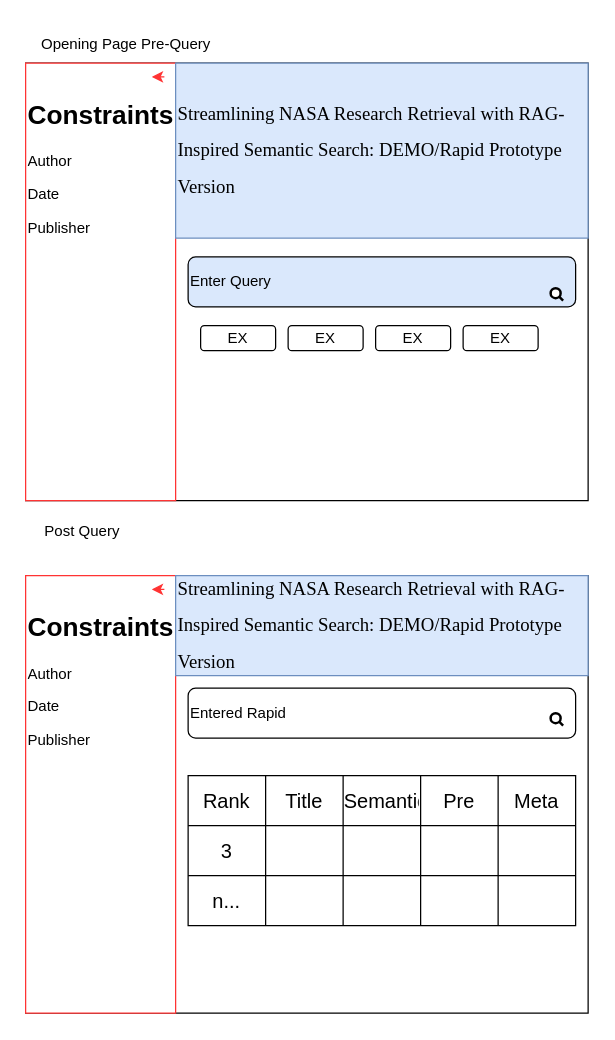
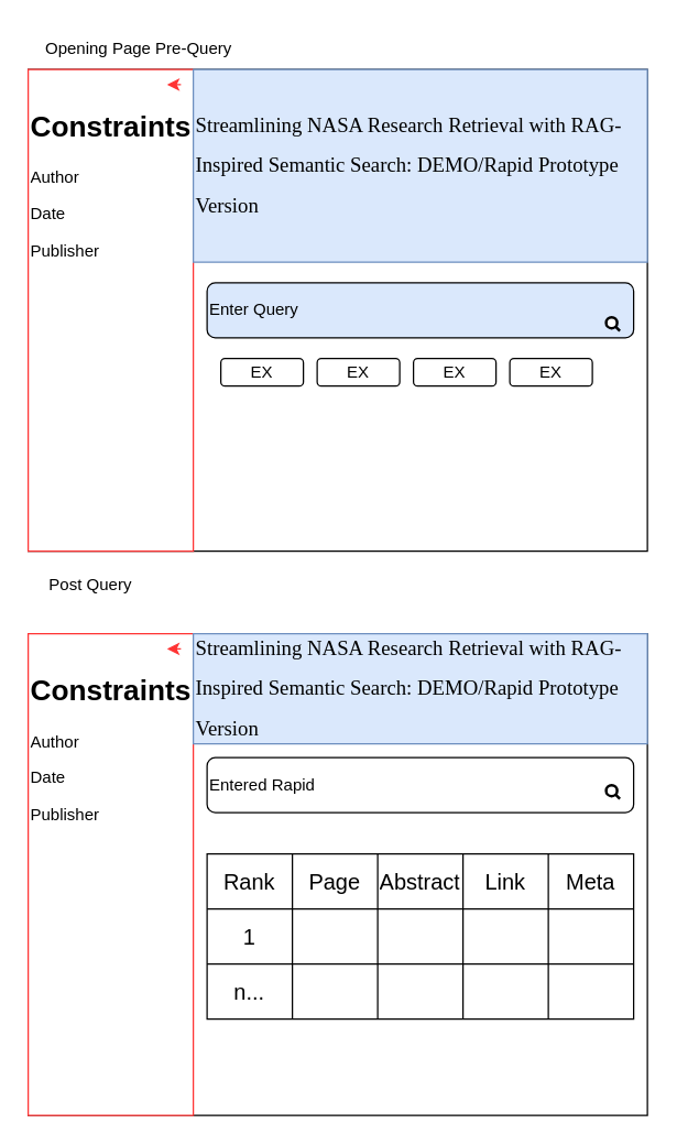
- <mxCell id="24" value="Title" style="shape=partialRectangle;html=1;whiteSpace=wrap;connectable=0;strokeColor=inherit;overflow=hidden;fillColor=none;top=0;left=0;bottom=0;right=0;pointerEvents=1;fontSize=16;" vertex="1" parent="22"><mxGeometry x="62" width="62" height="40" as="geometry"><mxRectangle width="62" height="40" as="alternateBounds" /></mxGeometry></mxCell>
+ <mxCell id="24" value="Page" style="shape=partialRectangle;html=1;whiteSpace=wrap;connectable=0;strokeColor=inherit;overflow=hidden;fillColor=none;top=0;left=0;bottom=0;right=0;pointerEvents=1;fontSize=16;" vertex="1" parent="22"><mxGeometry x="62" width="62" height="40" as="geometry"><mxRectangle width="62" height="40" as="alternateBounds" /></mxGeometry></mxCell>
- <mxCell id="25" value="Semantic" style="shape=partialRectangle;html=1;whiteSpace=wrap;connectable=0;strokeColor=inherit;overflow=hidden;fillColor=none;top=0;left=0;bottom=0;right=0;pointerEvents=1;fontSize=16;" vertex="1" parent="22"><mxGeometry x="124" width="62" height="40" as="geometry"><mxRectangle width="62" height="40" as="alternateBounds" /></mxGeometry></mxCell>
+ <mxCell id="25" value="Abstract" style="shape=partialRectangle;html=1;whiteSpace=wrap;connectable=0;strokeColor=inherit;overflow=hidden;fillColor=none;top=0;left=0;bottom=0;right=0;pointerEvents=1;fontSize=16;" vertex="1" parent="22"><mxGeometry x="124" width="62" height="40" as="geometry"><mxRectangle width="62" height="40" as="alternateBounds" /></mxGeometry></mxCell>
- <mxCell id="26" value="Pre" style="shape=partialRectangle;html=1;whiteSpace=wrap;connectable=0;strokeColor=inherit;overflow=hidden;fillColor=none;top=0;left=0;bottom=0;right=0;pointerEvents=1;fontSize=16;" vertex="1" parent="22"><mxGeometry x="186" width="62" height="40" as="geometry"><mxRectangle width="62" height="40" as="alternateBounds" /></mxGeometry></mxCell>
+ <mxCell id="26" value="Link" style="shape=partialRectangle;html=1;whiteSpace=wrap;connectable=0;strokeColor=inherit;overflow=hidden;fillColor=none;top=0;left=0;bottom=0;right=0;pointerEvents=1;fontSize=16;" vertex="1" parent="22"><mxGeometry x="186" width="62" height="40" as="geometry"><mxRectangle width="62" height="40" as="alternateBounds" /></mxGeometry></mxCell>
- <mxCell id="29" value="3" style="shape=partialRectangle;html=1;whiteSpace=wrap;connectable=0;strokeColor=inherit;overflow=hidden;fillColor=none;top=0;left=0;bottom=0;right=0;pointerEvents=1;fontSize=16;" vertex="1" parent="28"><mxGeometry width="62" height="40" as="geometry"><mxRectangle width="62" height="40" as="alternateBounds" /></mxGeometry></mxCell>
+ <mxCell id="29" value="1" style="shape=partialRectangle;html=1;whiteSpace=wrap;connectable=0;strokeColor=inherit;overflow=hidden;fillColor=none;top=0;left=0;bottom=0;right=0;pointerEvents=1;fontSize=16;" vertex="1" parent="28"><mxGeometry width="62" height="40" as="geometry"><mxRectangle width="62" height="40" as="alternateBounds" /></mxGeometry></mxCell>
